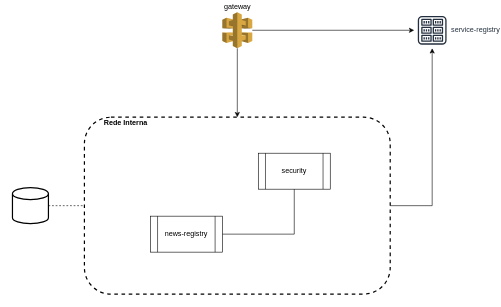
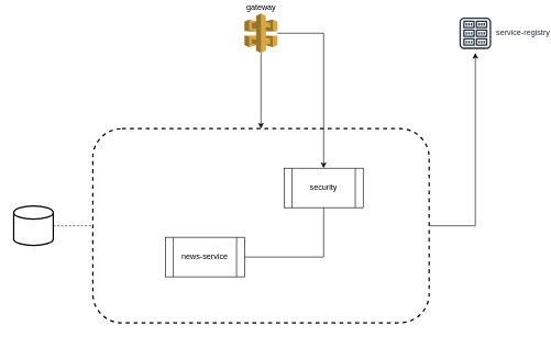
- <mxCell id="3" style="edgeStyle=orthogonalEdgeStyle;rounded=0;orthogonalLoop=1;jettySize=auto;html=1;" parent="1" source="5" target="6" edge="1"><mxGeometry relative="1" as="geometry" /></mxCell>
+ <mxCell id="3" style="edgeStyle=orthogonalEdgeStyle;rounded=0;orthogonalLoop=1;jettySize=auto;html=1;" parent="1" source="5" target="7" edge="1"><mxGeometry relative="1" as="geometry" /></mxCell>
- <mxCell id="14" value="Rede Interna" style="text;html=1;strokeColor=none;fillColor=none;align=center;verticalAlign=middle;whiteSpace=wrap;rounded=0;fontStyle=1" vertex="1" parent="1"><mxGeometry x="164" y="195" width="90" height="20" as="geometry" /></mxCell>
- <mxCell id="13" value="news-registry" style="shape=process;whiteSpace=wrap;html=1;backgroundOutline=1;" vertex="1" parent="1"><mxGeometry x="250" y="360" width="120" height="60" as="geometry" /></mxCell>
+ <mxCell id="13" value="news-service" style="shape=process;whiteSpace=wrap;html=1;backgroundOutline=1;" vertex="1" parent="1"><mxGeometry x="250" y="360" width="120" height="60" as="geometry" /></mxCell>
